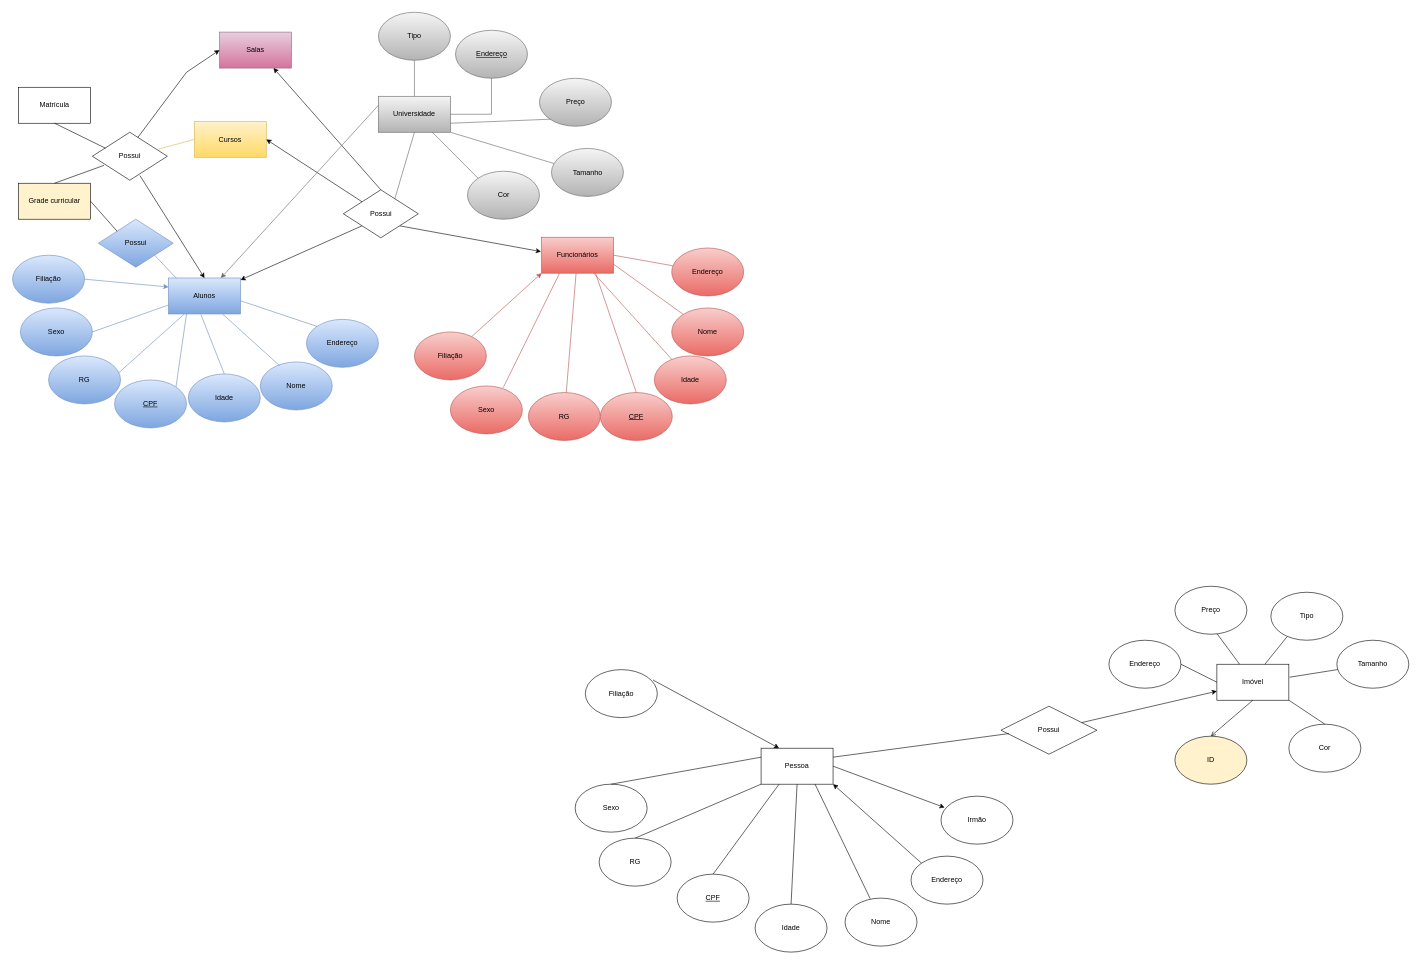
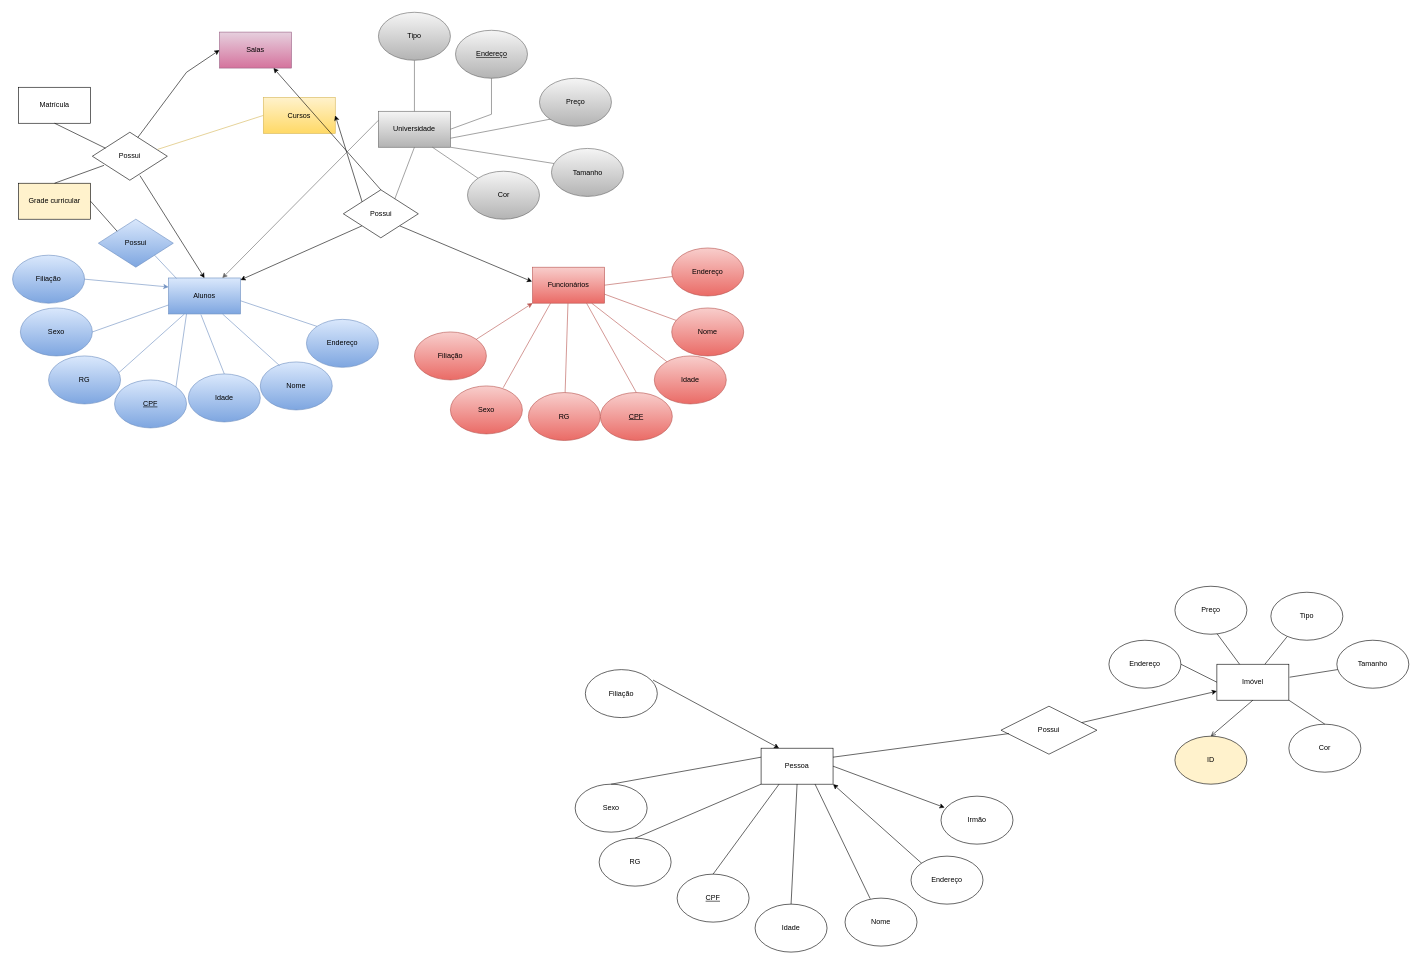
- <mxCell id="35" value="Universidade" style="rounded=0;whiteSpace=wrap;html=1;strokeColor=#666666;gradientColor=#b3b3b3;fillColor=#f5f5f5;fontColor=#000000;" vertex="1" parent="1"><mxGeometry x="630" y="160" width="120" height="60" as="geometry" /></mxCell>
+ <mxCell id="35" value="Universidade" style="rounded=0;whiteSpace=wrap;html=1;strokeColor=#666666;gradientColor=#b3b3b3;fillColor=#f5f5f5;fontColor=#000000;" vertex="1" parent="1"><mxGeometry x="630" y="185" width="120" height="60" as="geometry" /></mxCell>
- <mxCell id="38" value="Cursos" style="rounded=0;whiteSpace=wrap;html=1;fillColor=#fff2cc;gradientColor=#ffd966;strokeColor=#d6b656;" vertex="1" parent="1"><mxGeometry x="323" y="202" width="120" height="60" as="geometry" /></mxCell>
+ <mxCell id="38" value="Cursos" style="rounded=0;whiteSpace=wrap;html=1;fillColor=#fff2cc;gradientColor=#ffd966;strokeColor=#d6b656;" vertex="1" parent="1"><mxGeometry x="438" y="162" width="120" height="60" as="geometry" /></mxCell>
- <mxCell id="59" value="Funcionários" style="rounded=0;whiteSpace=wrap;html=1;fillColor=#f8cecc;gradientColor=#ea6b66;strokeColor=#b85450;fontColor=#000000;" vertex="1" parent="1"><mxGeometry x="902" y="395" width="120" height="60" as="geometry" /></mxCell>
+ <mxCell id="59" value="Funcionários" style="rounded=0;whiteSpace=wrap;html=1;fillColor=#f8cecc;gradientColor=#ea6b66;strokeColor=#b85450;fontColor=#000000;" vertex="1" parent="1"><mxGeometry x="887" y="445" width="120" height="60" as="geometry" /></mxCell>
